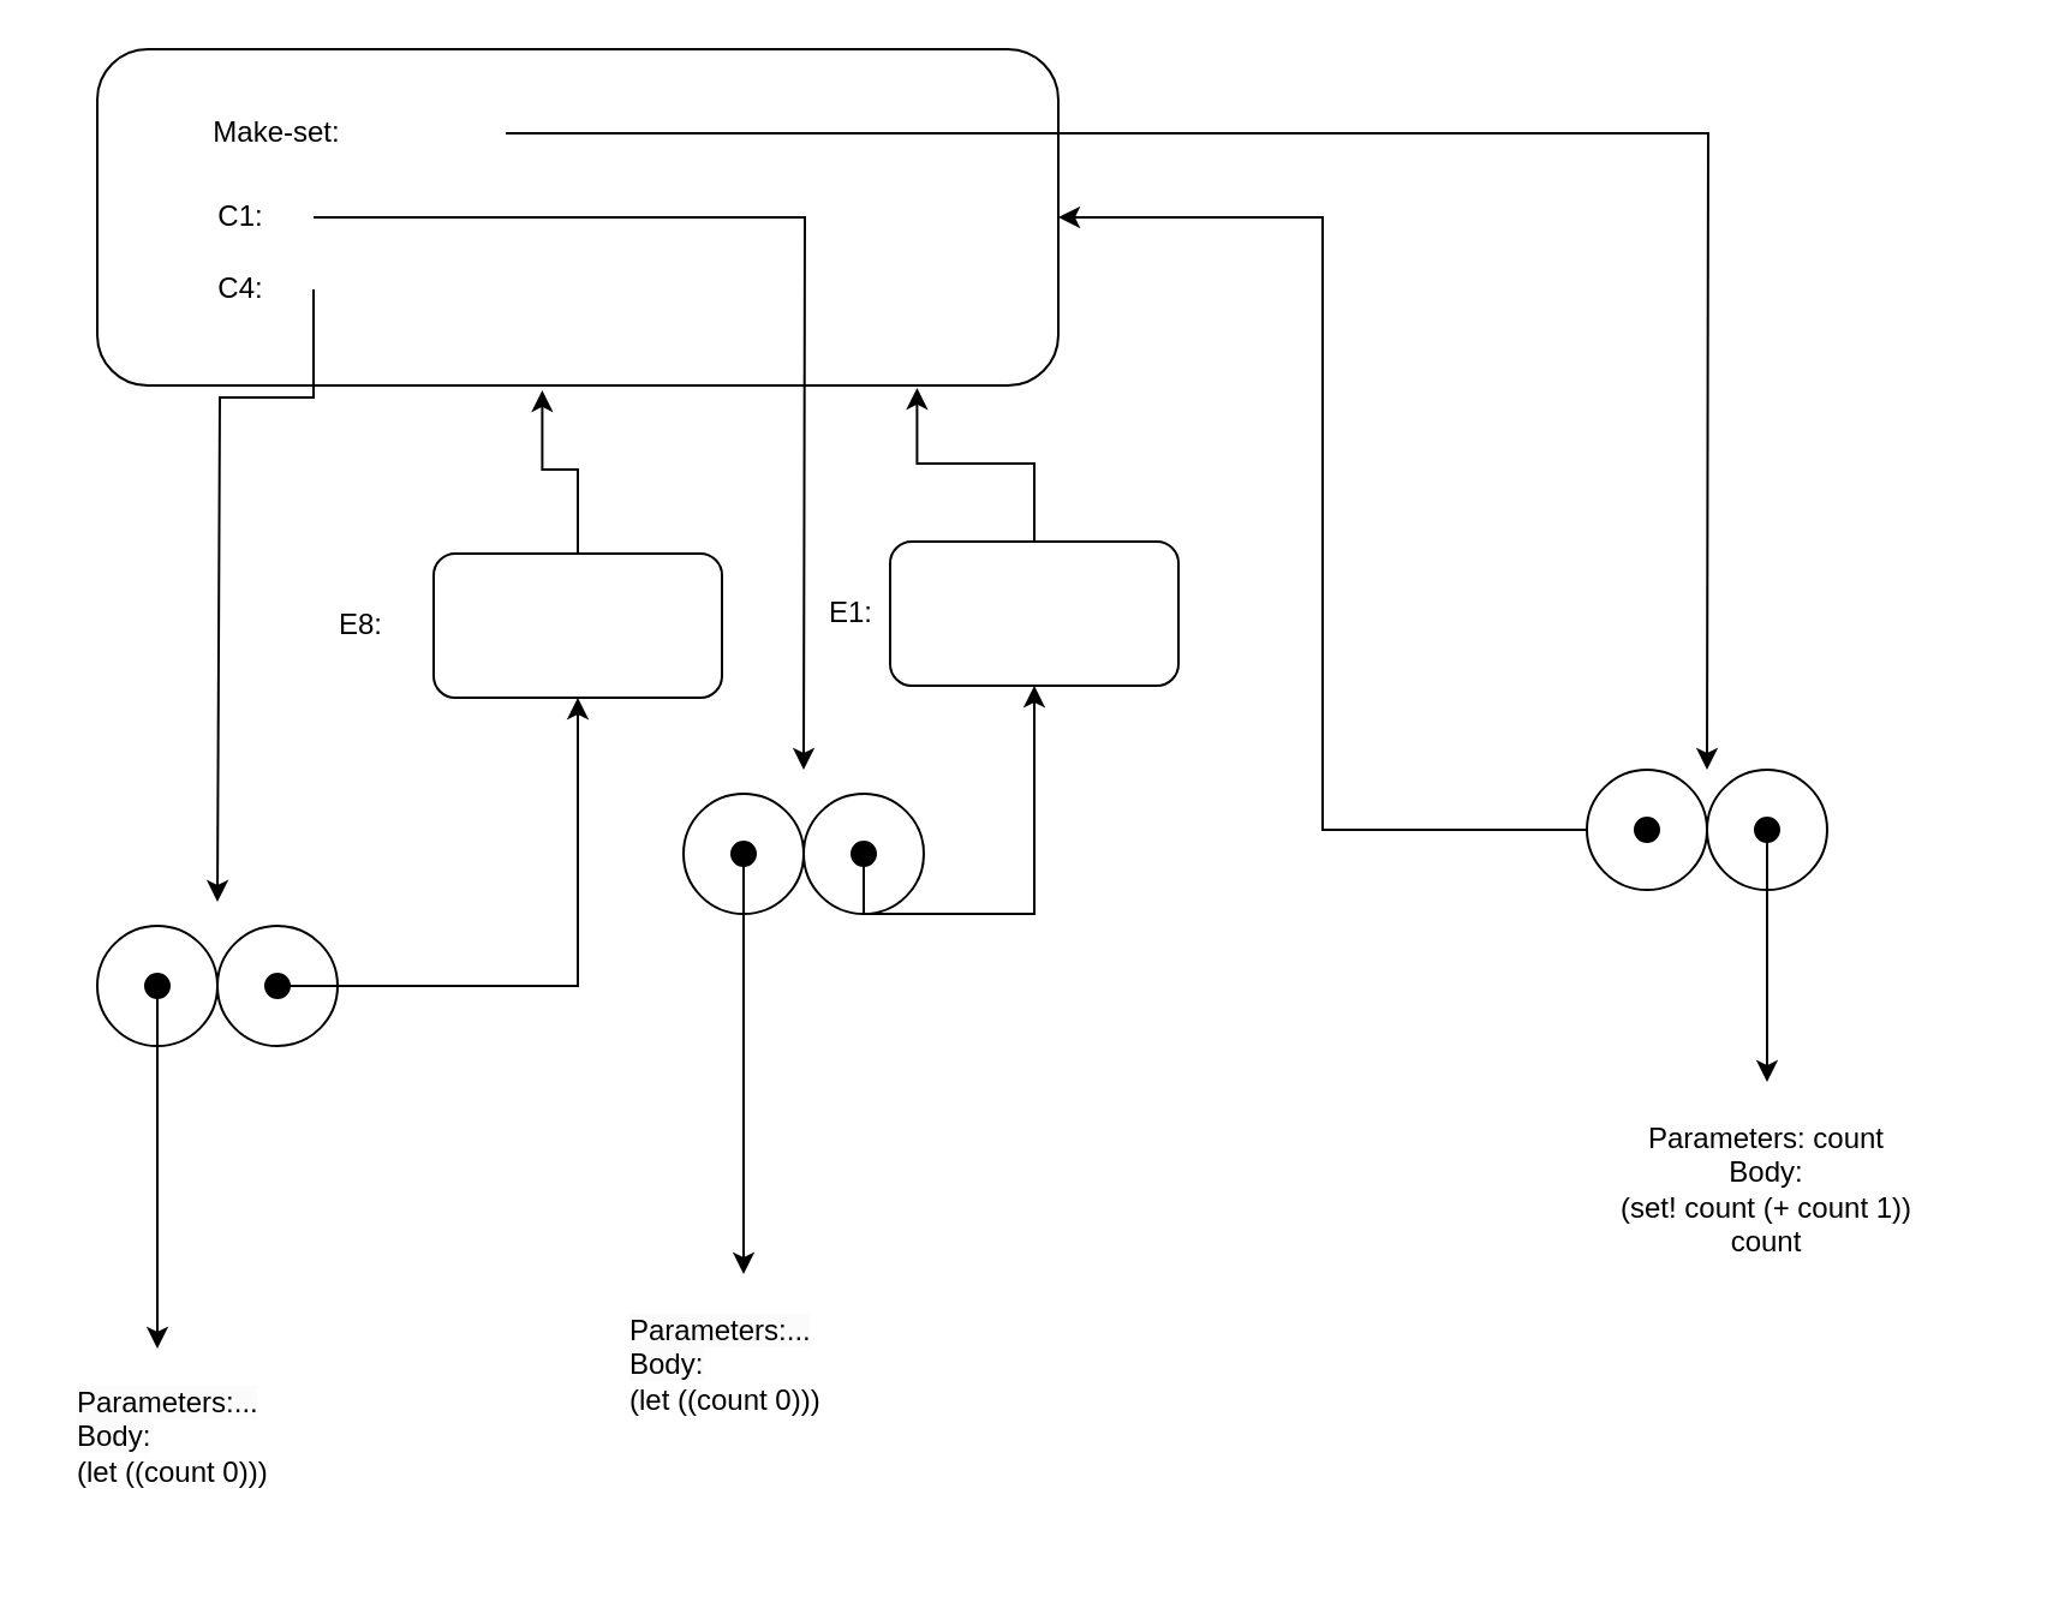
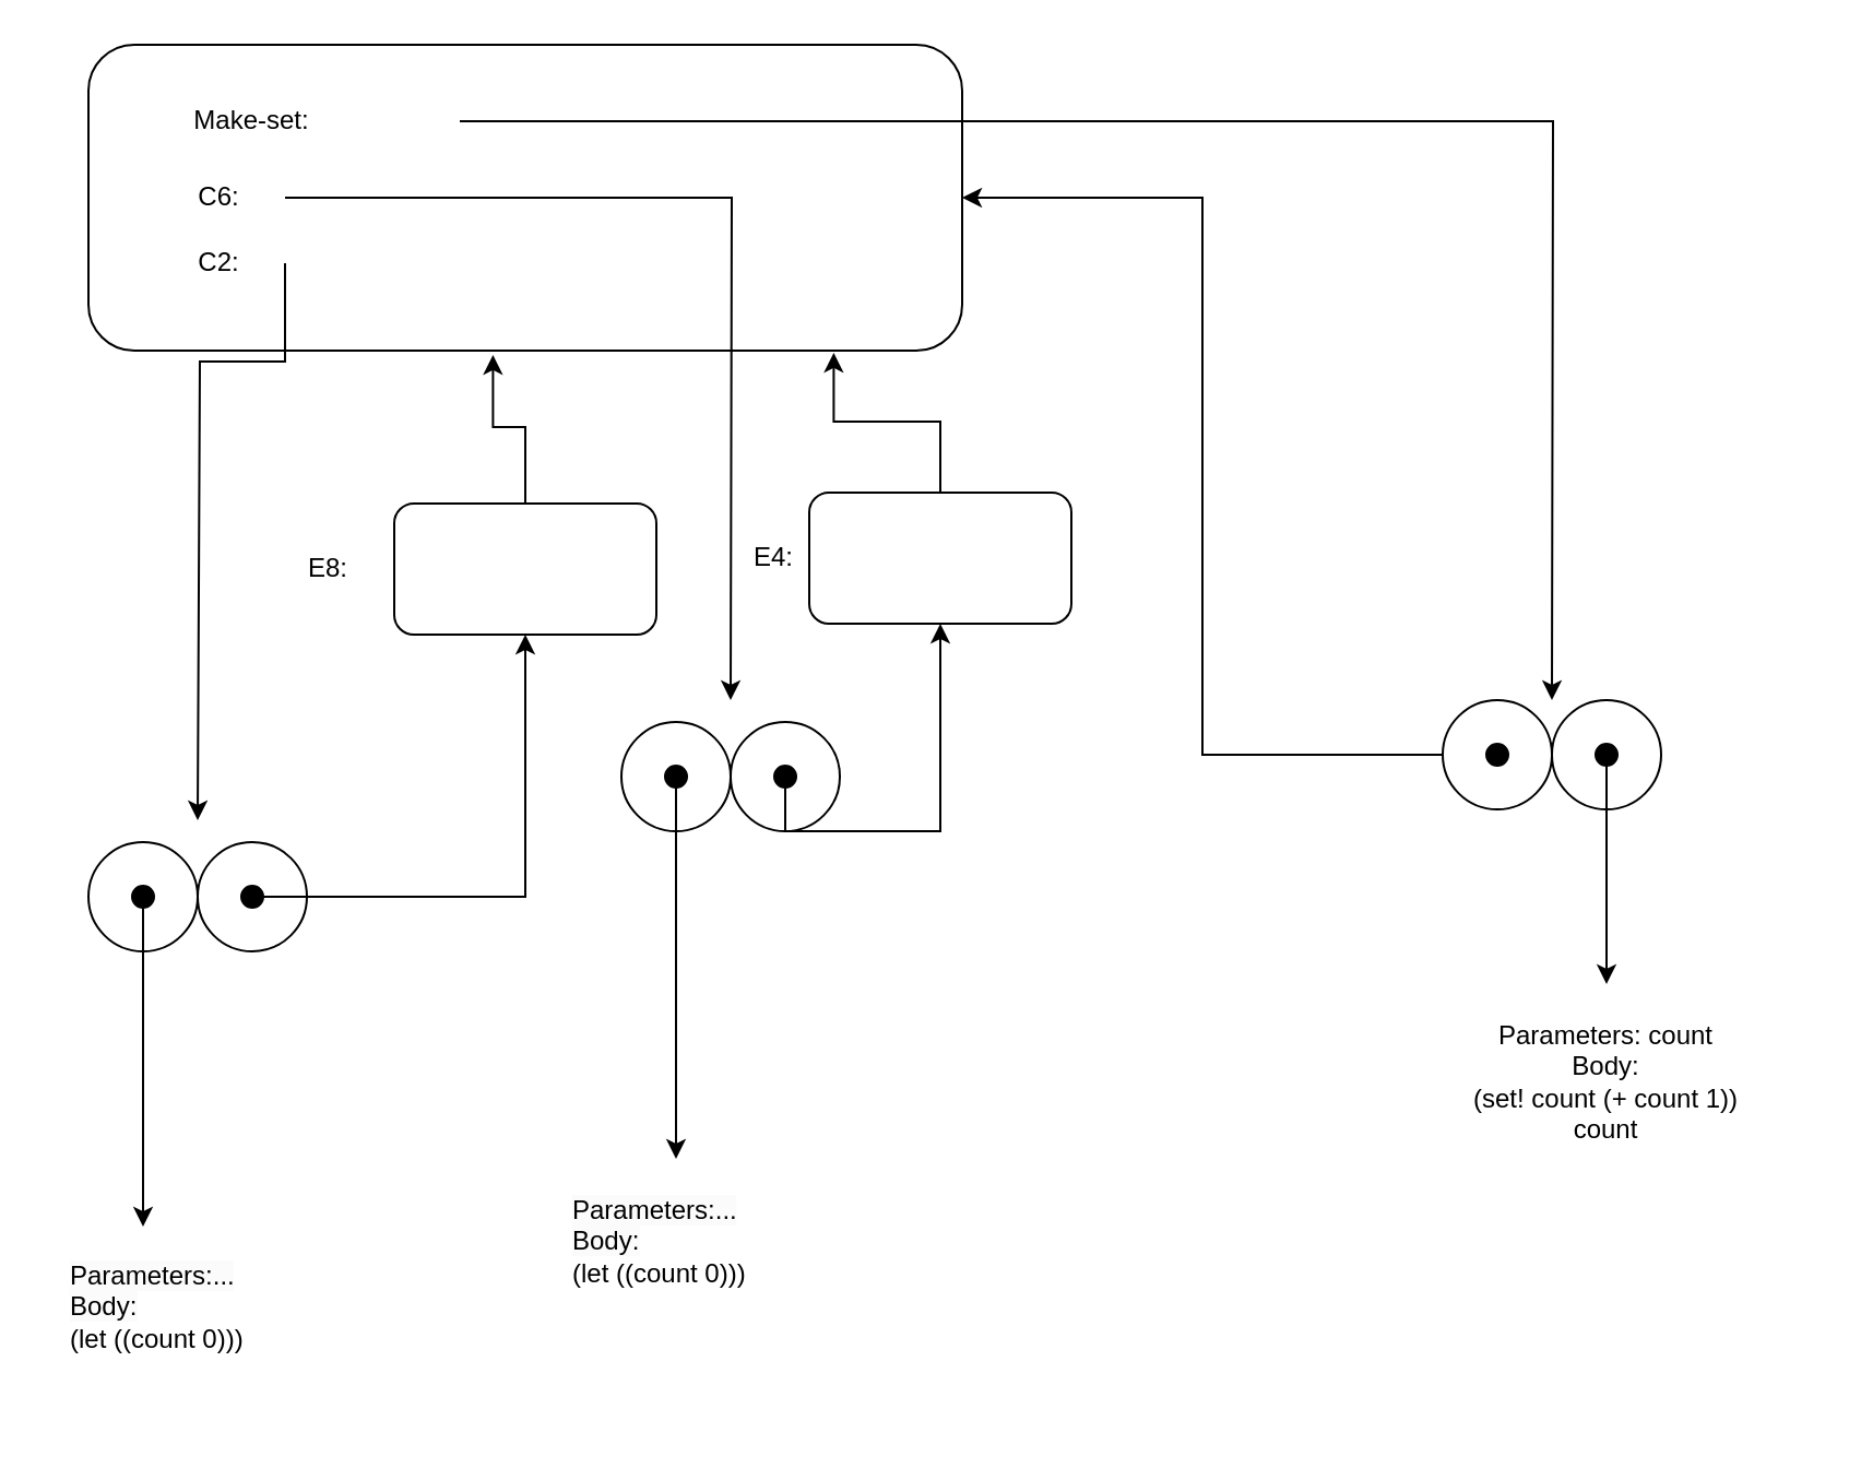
- <mxCell id="6" value="C1:" style="text;html=1;strokeColor=none;fillColor=none;align=center;verticalAlign=middle;whiteSpace=wrap;rounded=0;" vertex="1" parent="1"><mxGeometry x="70" y="75" width="60" height="30" as="geometry" /></mxCell>
+ <mxCell id="6" value="C6:" style="text;html=1;strokeColor=none;fillColor=none;align=center;verticalAlign=middle;whiteSpace=wrap;rounded=0;" vertex="1" parent="1"><mxGeometry x="70" y="75" width="60" height="30" as="geometry" /></mxCell>
- <mxCell id="15" value="C4:" style="text;html=1;strokeColor=none;fillColor=none;align=center;verticalAlign=middle;whiteSpace=wrap;rounded=0;" vertex="1" parent="1"><mxGeometry x="70" y="105" width="60" height="30" as="geometry" /></mxCell>
+ <mxCell id="15" value="C2:" style="text;html=1;strokeColor=none;fillColor=none;align=center;verticalAlign=middle;whiteSpace=wrap;rounded=0;" vertex="1" parent="1"><mxGeometry x="70" y="105" width="60" height="30" as="geometry" /></mxCell>
- <mxCell id="24" value="E1:" style="text;html=1;strokeColor=none;fillColor=none;align=center;verticalAlign=middle;whiteSpace=wrap;rounded=0;" vertex="1" parent="1"><mxGeometry x="324" y="240" width="60" height="30" as="geometry" /></mxCell>
+ <mxCell id="24" value="E4:" style="text;html=1;strokeColor=none;fillColor=none;align=center;verticalAlign=middle;whiteSpace=wrap;rounded=0;" vertex="1" parent="1"><mxGeometry x="324" y="240" width="60" height="30" as="geometry" /></mxCell>
